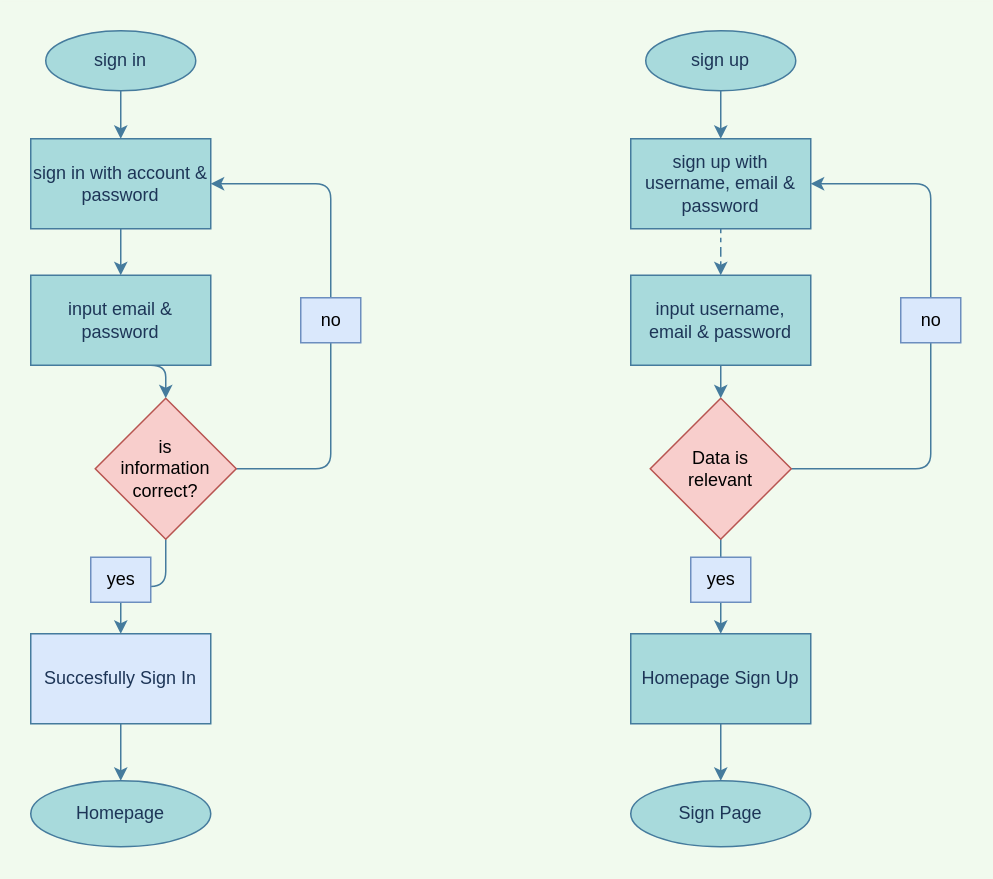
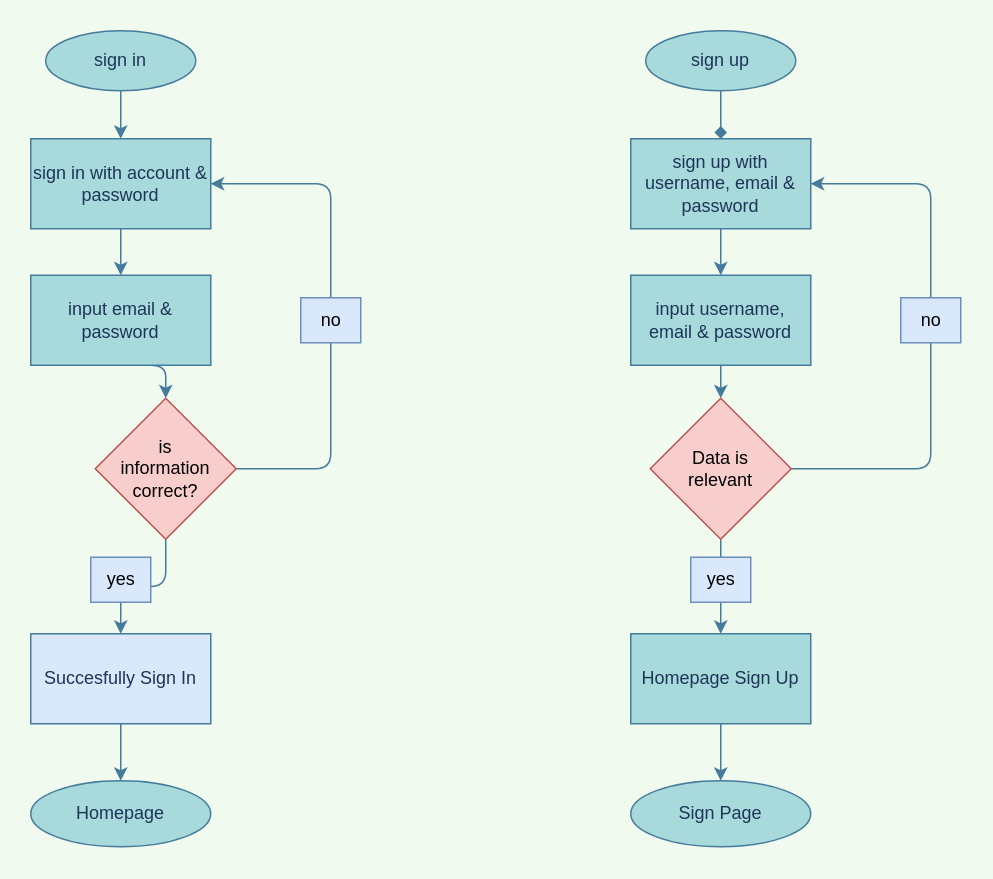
- <mxCell id="16" value="" style="edgeStyle=orthogonalEdgeStyle;orthogonalLoop=1;jettySize=auto;html=1;fontColor=#1D3557;strokeColor=#457B9D;fillColor=#A8DADC;" edge="1" source="17" target="19" parent="1"><mxGeometry relative="1" as="geometry" /></mxCell>
+ <mxCell id="16" value="" style="edgeStyle=orthogonalEdgeStyle;orthogonalLoop=1;jettySize=auto;html=1;fontColor=#1D3557;strokeColor=#457B9D;fillColor=#A8DADC;endArrow=diamond;" edge="1" source="17" target="19" parent="1"><mxGeometry relative="1" as="geometry" /></mxCell>
- <mxCell id="18" value="" style="edgeStyle=orthogonalEdgeStyle;orthogonalLoop=1;jettySize=auto;html=1;fontColor=#1D3557;strokeColor=#457B9D;fillColor=#A8DADC;dashed=1;" edge="1" source="19" target="28" parent="1"><mxGeometry relative="1" as="geometry" /></mxCell>
+ <mxCell id="18" value="" style="edgeStyle=orthogonalEdgeStyle;orthogonalLoop=1;jettySize=auto;html=1;fontColor=#1D3557;strokeColor=#457B9D;fillColor=#A8DADC;" edge="1" source="19" target="28" parent="1"><mxGeometry relative="1" as="geometry" /></mxCell>
